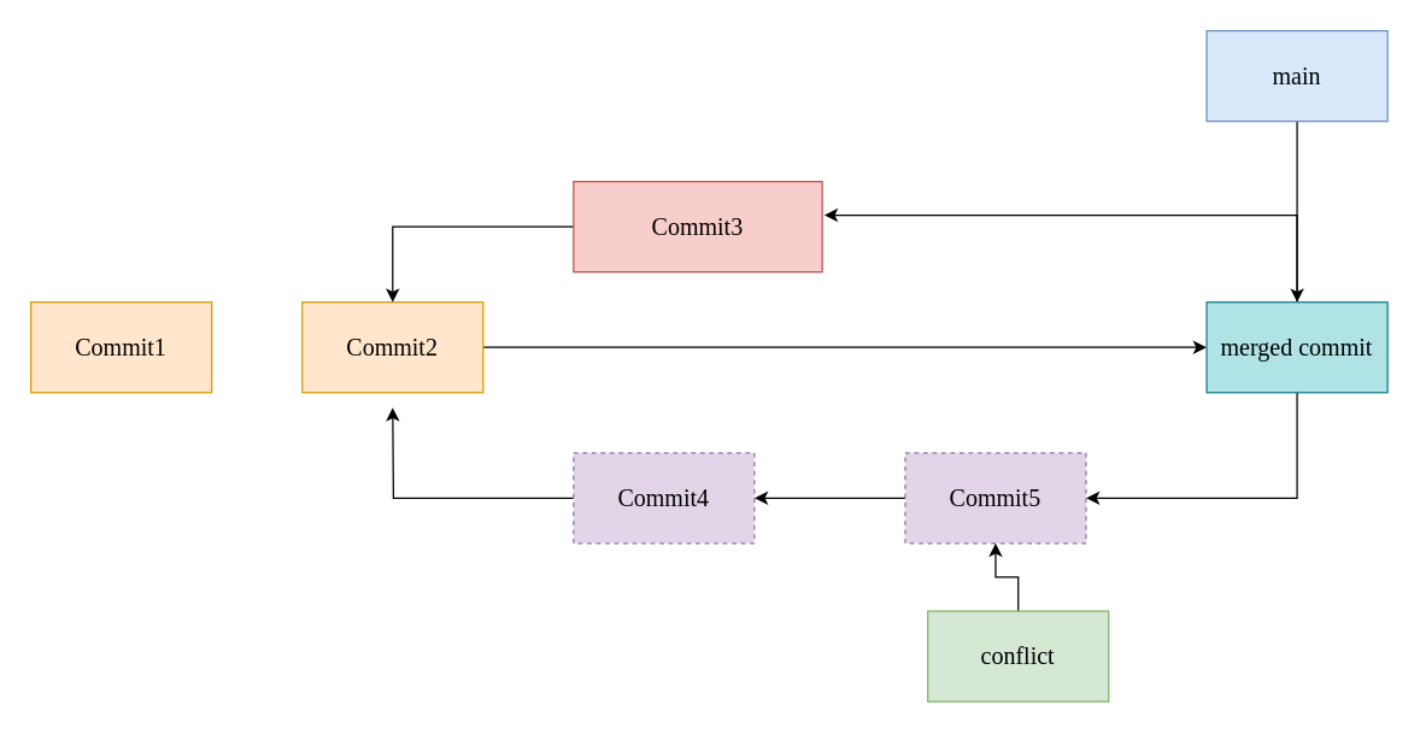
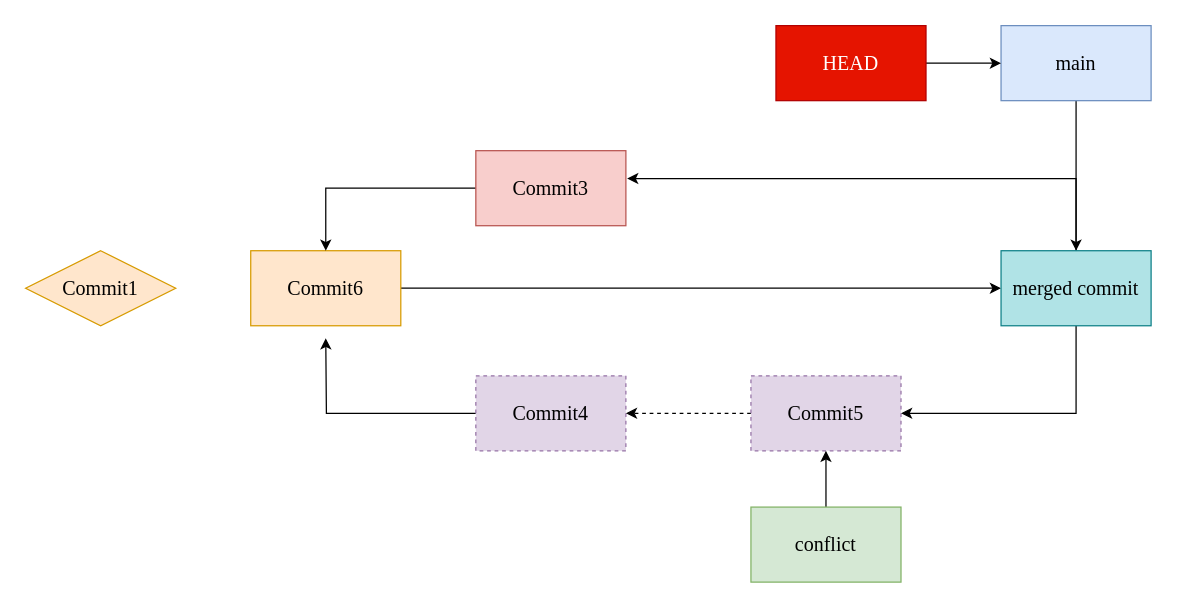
+ <mxCell id="16" value="HEAD" style="rounded=0;whiteSpace=wrap;html=1;fillColor=#e51400;fontColor=#ffffff;strokeColor=#B20000;fontSize=16;fontFamily=Comic Sans MS;" vertex="1" parent="1"><mxGeometry x="620" y="20" width="120" height="60" as="geometry" /></mxCell>
+ <mxCell id="15" value="" style="edgeStyle=orthogonalEdgeStyle;rounded=0;orthogonalLoop=1;jettySize=auto;html=1;fontFamily=Comic Sans MS;fontSize=16;" edge="1" parent="1" source="16" target="12"><mxGeometry relative="1" as="geometry" /></mxCell>
- <mxCell id="6" value="Commit3" style="rounded=0;whiteSpace=wrap;html=1;fillColor=#f8cecc;strokeColor=#b85450;fontSize=16;fontFamily=Comic Sans MS;" vertex="1" parent="1"><mxGeometry x="380" y="120" width="165" height="60" as="geometry" /></mxCell>
+ <mxCell id="6" value="Commit3" style="rounded=0;whiteSpace=wrap;html=1;fillColor=#f8cecc;strokeColor=#b85450;fontSize=16;fontFamily=Comic Sans MS;" vertex="1" parent="1"><mxGeometry x="380" y="120" width="120" height="60" as="geometry" /></mxCell>
- <mxCell id="2" value="Commit1" style="rounded=0;whiteSpace=wrap;html=1;fillColor=#ffe6cc;strokeColor=#d79b00;fontSize=16;fontFamily=Comic Sans MS;" vertex="1" parent="1"><mxGeometry x="20" y="200" width="120" height="60" as="geometry" /></mxCell>
+ <mxCell id="2" value="Commit1" style="rhombus;whiteSpace=wrap;html=1;fillColor=#ffe6cc;strokeColor=#d79b00;fontSize=16;fontFamily=Comic Sans MS;" vertex="1" parent="1"><mxGeometry x="20" y="200" width="120" height="60" as="geometry" /></mxCell>
- <mxCell id="4" value="Commit2" style="rounded=0;whiteSpace=wrap;html=1;fillColor=#ffe6cc;strokeColor=#d79b00;fontSize=16;fontFamily=Comic Sans MS;" vertex="1" parent="1"><mxGeometry x="200" y="200" width="120" height="60" as="geometry" /></mxCell>
+ <mxCell id="4" value="Commit6" style="rounded=0;whiteSpace=wrap;html=1;fillColor=#ffe6cc;strokeColor=#d79b00;fontSize=16;fontFamily=Comic Sans MS;" vertex="1" parent="1"><mxGeometry x="200" y="200" width="120" height="60" as="geometry" /></mxCell>
- <mxCell id="9" value="" style="edgeStyle=orthogonalEdgeStyle;rounded=0;orthogonalLoop=1;jettySize=auto;html=1;fontSize=16;fontFamily=Comic Sans MS;" edge="1" parent="1" source="10" target="8"><mxGeometry relative="1" as="geometry" /></mxCell>
+ <mxCell id="9" value="" style="edgeStyle=orthogonalEdgeStyle;rounded=0;orthogonalLoop=1;jettySize=auto;html=1;fontSize=16;fontFamily=Comic Sans MS;dashed=1;" edge="1" parent="1" source="10" target="8"><mxGeometry relative="1" as="geometry" /></mxCell>
- <mxCell id="14" value="conflict" style="rounded=0;whiteSpace=wrap;html=1;fillColor=#d5e8d4;strokeColor=#82b366;fontSize=16;fontFamily=Comic Sans MS;" vertex="1" parent="1"><mxGeometry x="615" y="405" width="120" height="60" as="geometry" /></mxCell>
+ <mxCell id="14" value="conflict" style="rounded=0;whiteSpace=wrap;html=1;fillColor=#d5e8d4;strokeColor=#82b366;fontSize=16;fontFamily=Comic Sans MS;" vertex="1" parent="1"><mxGeometry x="600" y="405" width="120" height="60" as="geometry" /></mxCell>
